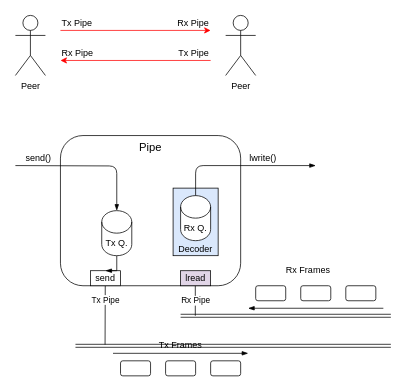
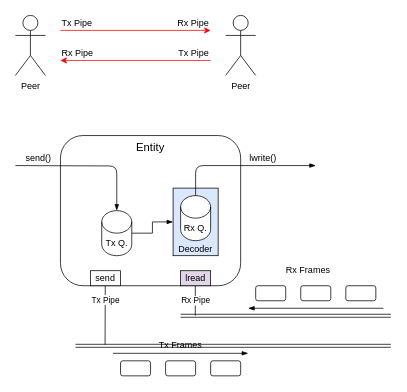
- <mxCell id="2" value="Pipe" style="rounded=1;whiteSpace=wrap;html=1;fillColor=none;verticalAlign=top;fontSize=15;" parent="1" vertex="1"><mxGeometry x="80" y="180" width="240" height="200" as="geometry" /></mxCell>
+ <mxCell id="2" value="Entity" style="rounded=1;whiteSpace=wrap;html=1;fillColor=none;verticalAlign=top;fontSize=15;" parent="1" vertex="1"><mxGeometry x="80" y="180" width="240" height="200" as="geometry" /></mxCell>
- <mxCell id="12" style="edgeStyle=orthogonalEdgeStyle;rounded=0;orthogonalLoop=1;jettySize=auto;html=1;entryX=0.5;entryY=0;entryDx=0;entryDy=0;fontSize=12;endArrow=blockThin;endFill=1;" parent="1" source="13" target="9" edge="1"><mxGeometry relative="1" as="geometry" /></mxCell>
+ <mxCell id="12" style="edgeStyle=orthogonalEdgeStyle;rounded=0;orthogonalLoop=1;jettySize=auto;html=1;fontSize=12;endArrow=blockThin;endFill=1;" parent="1" source="13" target="3" edge="1"><mxGeometry relative="1" as="geometry" /></mxCell>
